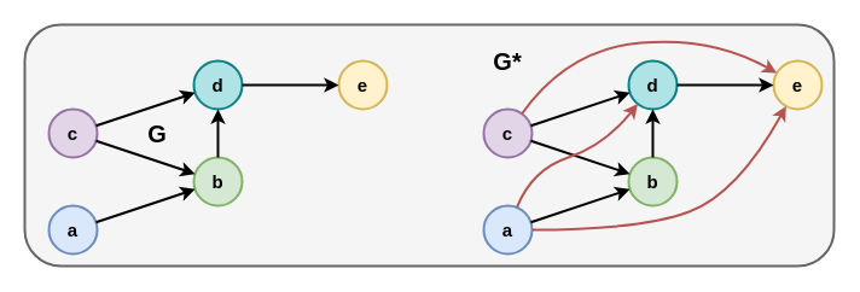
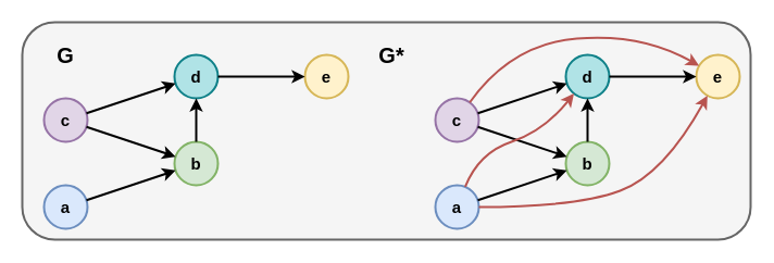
- <mxCell id="27" value="G*" style="text;html=1;strokeColor=none;fillColor=none;align=center;verticalAlign=middle;whiteSpace=wrap;rounded=0;fontSize=20;fontStyle=1" vertex="1" parent="1"><mxGeometry x="400" y="30" width="40" height="40" as="geometry" /></mxCell>
+ <mxCell id="27" value="G*" style="text;html=1;strokeColor=none;fillColor=none;align=center;verticalAlign=middle;whiteSpace=wrap;rounded=0;fontSize=20;fontStyle=1" vertex="1" parent="1"><mxGeometry x="340" y="30" width="40" height="40" as="geometry" /></mxCell>
- <mxCell id="26" value="G" style="text;html=1;strokeColor=none;fillColor=none;align=center;verticalAlign=middle;whiteSpace=wrap;rounded=0;fontSize=20;fontStyle=1" vertex="1" parent="1"><mxGeometry x="110" y="90" width="40" height="40" as="geometry" /></mxCell>
+ <mxCell id="26" value="G" style="text;html=1;strokeColor=none;fillColor=none;align=center;verticalAlign=middle;whiteSpace=wrap;rounded=0;fontSize=20;fontStyle=1" vertex="1" parent="1"><mxGeometry x="40" y="30" width="40" height="40" as="geometry" /></mxCell>
